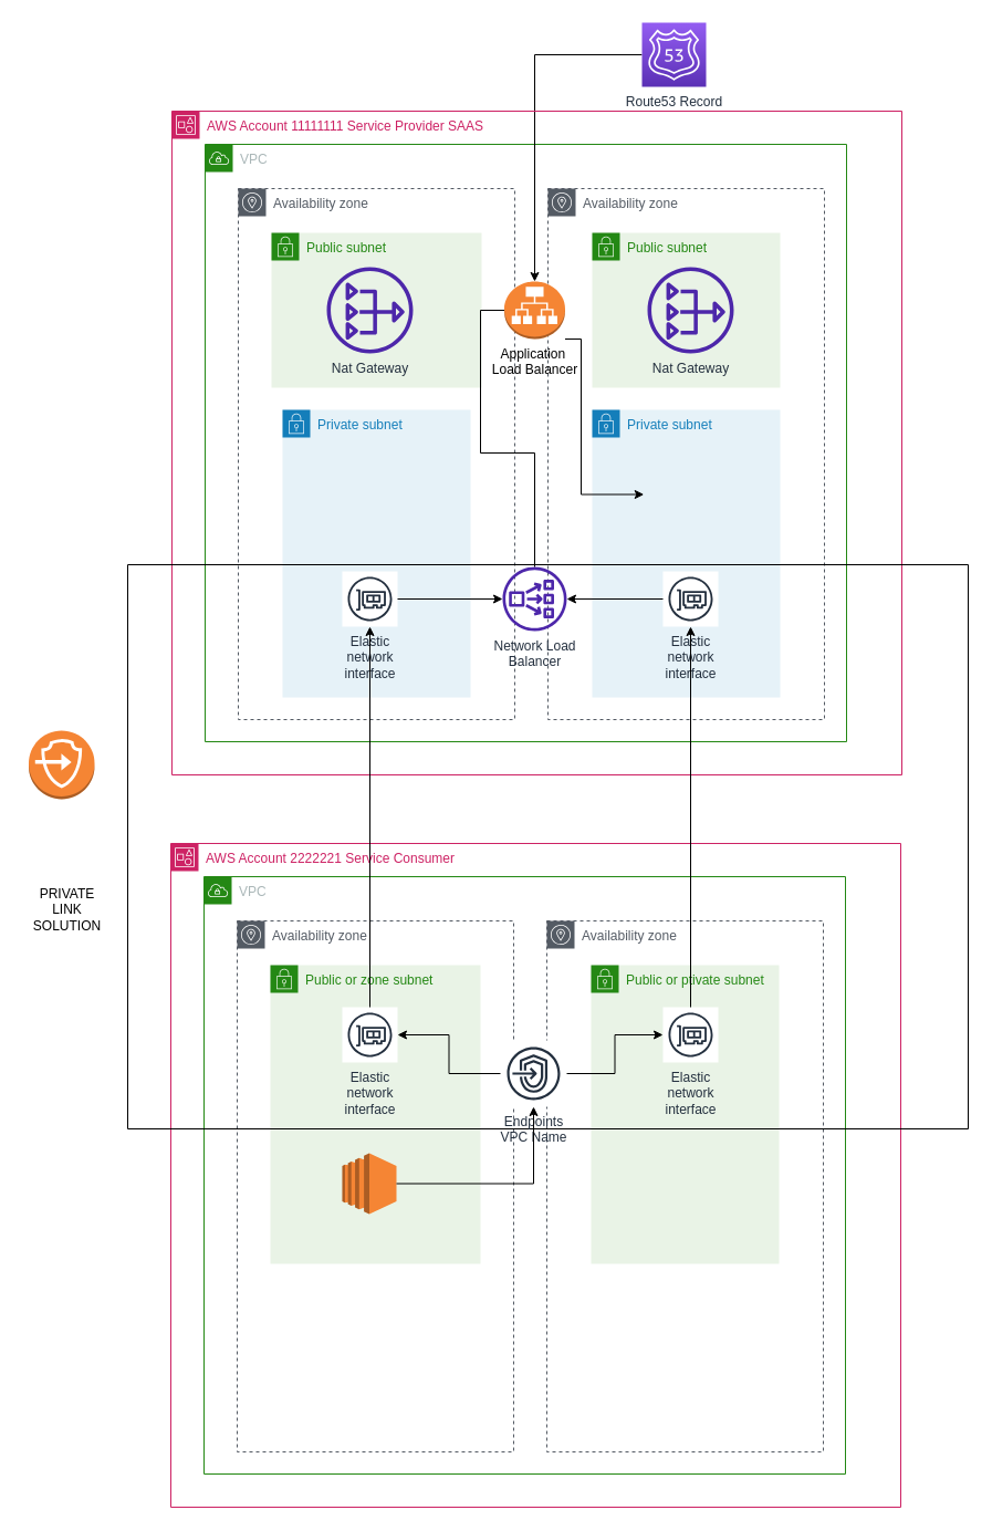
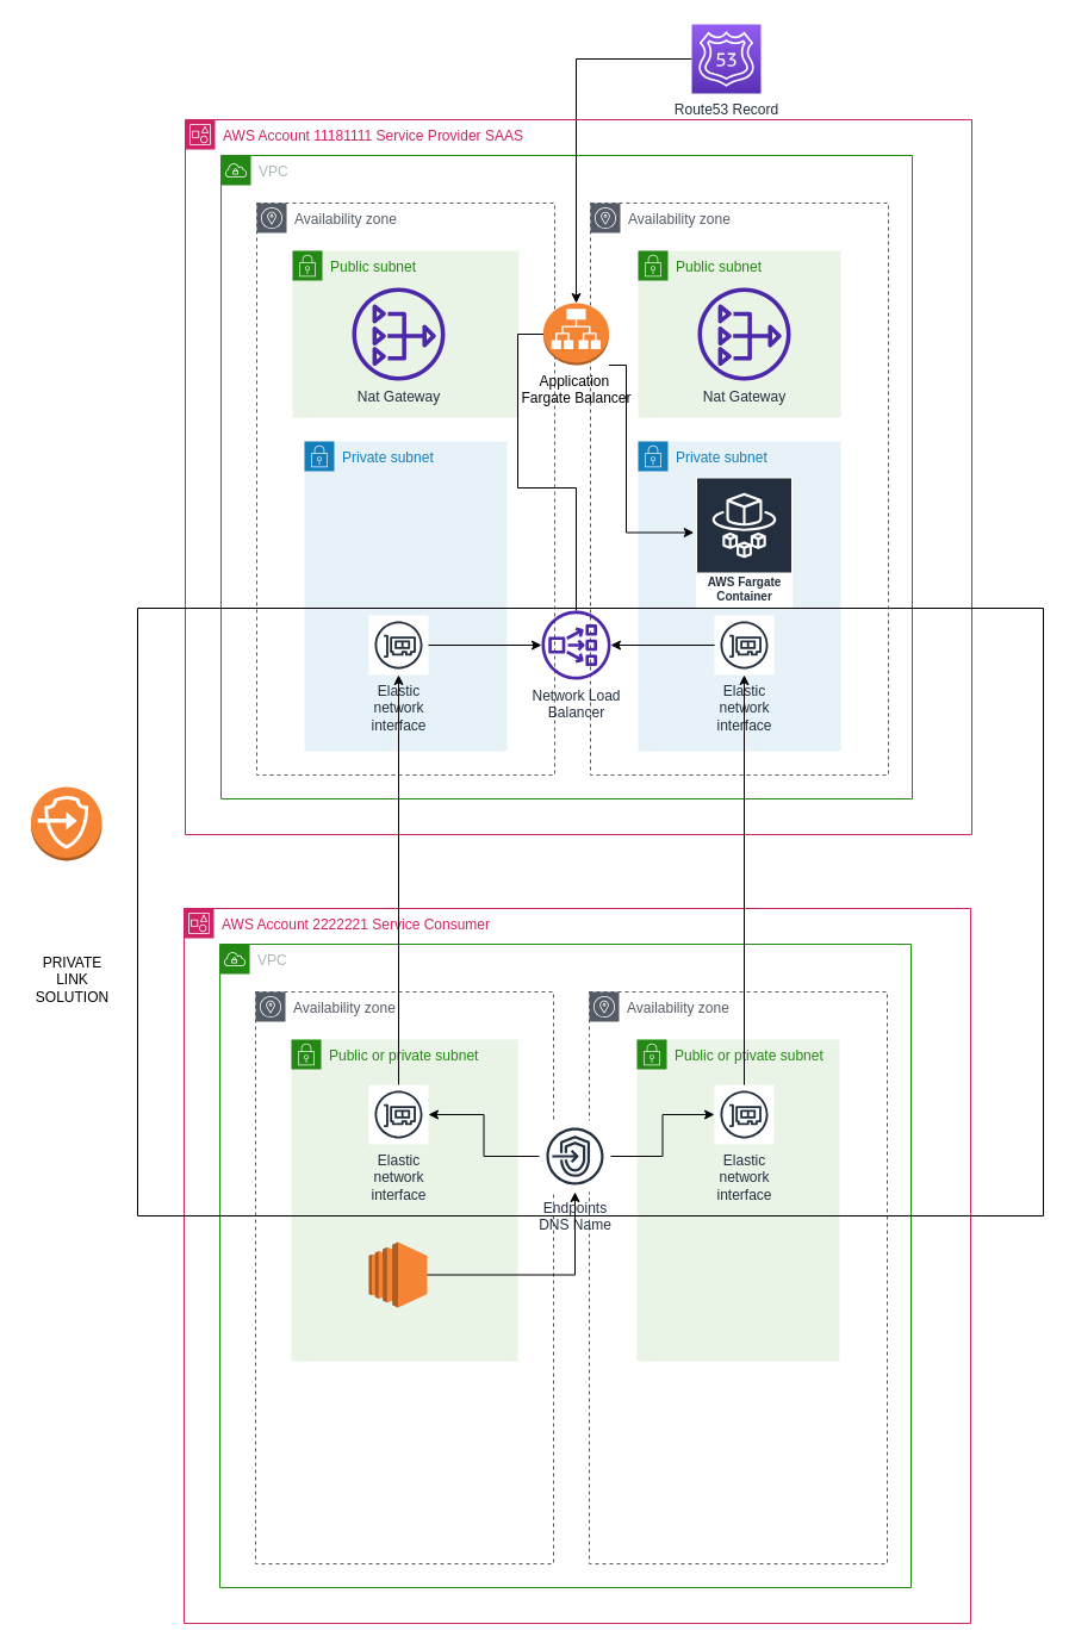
- <mxCell id="20" value="AWS Account 11111111 Service Provider SAAS" style="points=[[0,0],[0.25,0],[0.5,0],[0.75,0],[1,0],[1,0.25],[1,0.5],[1,0.75],[1,1],[0.75,1],[0.5,1],[0.25,1],[0,1],[0,0.75],[0,0.5],[0,0.25]];outlineConnect=0;gradientColor=none;html=1;whiteSpace=wrap;fontSize=12;fontStyle=0;container=1;pointerEvents=0;collapsible=0;recursiveResize=0;shape=mxgraph.aws4.group;grIcon=mxgraph.aws4.group_account;strokeColor=#CD2264;fillColor=none;verticalAlign=top;align=left;spacingLeft=30;fontColor=#CD2264;dashed=0;" vertex="1" parent="1"><mxGeometry x="155" y="100" width="660" height="600" as="geometry" /></mxCell>
+ <mxCell id="20" value="AWS Account 11181111 Service Provider SAAS" style="points=[[0,0],[0.25,0],[0.5,0],[0.75,0],[1,0],[1,0.25],[1,0.5],[1,0.75],[1,1],[0.75,1],[0.5,1],[0.25,1],[0,1],[0,0.75],[0,0.5],[0,0.25]];outlineConnect=0;gradientColor=none;html=1;whiteSpace=wrap;fontSize=12;fontStyle=0;container=1;pointerEvents=0;collapsible=0;recursiveResize=0;shape=mxgraph.aws4.group;grIcon=mxgraph.aws4.group_account;strokeColor=#CD2264;fillColor=none;verticalAlign=top;align=left;spacingLeft=30;fontColor=#CD2264;dashed=0;" vertex="1" parent="1"><mxGeometry x="155" y="100" width="660" height="600" as="geometry" /></mxCell>
- <mxCell id="21" value="Application&amp;nbsp;&lt;br&gt;Load Balancer" style="outlineConnect=0;dashed=0;verticalLabelPosition=bottom;verticalAlign=top;align=center;html=1;shape=mxgraph.aws3.application_load_balancer;fillColor=#F58534;gradientColor=none;" parent="20" vertex="1"><mxGeometry x="300.5" y="154" width="55" height="52" as="geometry" /></mxCell>
+ <mxCell id="21" value="Application&amp;nbsp;&lt;br&gt;Fargate Balancer" style="outlineConnect=0;dashed=0;verticalLabelPosition=bottom;verticalAlign=top;align=center;html=1;shape=mxgraph.aws3.application_load_balancer;fillColor=#F58534;gradientColor=none;" parent="20" vertex="1"><mxGeometry x="300.5" y="154" width="55" height="52" as="geometry" /></mxCell>
+ <mxCell id="12" value="AWS Fargate Container" style="sketch=0;outlineConnect=0;fontColor=#232F3E;gradientColor=none;strokeColor=#ffffff;fillColor=#232F3E;dashed=0;verticalLabelPosition=middle;verticalAlign=bottom;align=center;html=1;whiteSpace=wrap;fontSize=10;fontStyle=1;spacing=3;shape=mxgraph.aws4.productIcon;prIcon=mxgraph.aws4.fargate;" vertex="1" parent="2"><mxGeometry x="398.5" y="270" width="81" height="110" as="geometry" /></mxCell>
- <mxCell id="25" value="Public or zone subnet" style="points=[[0,0],[0.25,0],[0.5,0],[0.75,0],[1,0],[1,0.25],[1,0.5],[1,0.75],[1,1],[0.75,1],[0.5,1],[0.25,1],[0,1],[0,0.75],[0,0.5],[0,0.25]];outlineConnect=0;gradientColor=none;html=1;whiteSpace=wrap;fontSize=12;fontStyle=0;container=1;pointerEvents=0;collapsible=0;recursiveResize=0;shape=mxgraph.aws4.group;grIcon=mxgraph.aws4.group_security_group;grStroke=0;strokeColor=#248814;fillColor=#E9F3E6;verticalAlign=top;align=left;spacingLeft=30;fontColor=#248814;dashed=0;" vertex="1" parent="22"><mxGeometry x="60" y="80" width="190" height="270" as="geometry" /></mxCell>
+ <mxCell id="25" value="Public or private subnet" style="points=[[0,0],[0.25,0],[0.5,0],[0.75,0],[1,0],[1,0.25],[1,0.5],[1,0.75],[1,1],[0.75,1],[0.5,1],[0.25,1],[0,1],[0,0.75],[0,0.5],[0,0.25]];outlineConnect=0;gradientColor=none;html=1;whiteSpace=wrap;fontSize=12;fontStyle=0;container=1;pointerEvents=0;collapsible=0;recursiveResize=0;shape=mxgraph.aws4.group;grIcon=mxgraph.aws4.group_security_group;grStroke=0;strokeColor=#248814;fillColor=#E9F3E6;verticalAlign=top;align=left;spacingLeft=30;fontColor=#248814;dashed=0;" vertex="1" parent="22"><mxGeometry x="60" y="80" width="190" height="270" as="geometry" /></mxCell>
- <mxCell id="34" value="Endpoints&lt;br&gt;VPC Name" style="sketch=0;outlineConnect=0;fontColor=#232F3E;gradientColor=none;strokeColor=#232F3E;fillColor=#ffffff;dashed=0;verticalLabelPosition=bottom;verticalAlign=top;align=center;html=1;fontSize=12;fontStyle=0;aspect=fixed;shape=mxgraph.aws4.resourceIcon;resIcon=mxgraph.aws4.endpoints;" vertex="1" parent="33"><mxGeometry x="337" y="430" width="60" height="60" as="geometry" /></mxCell>
+ <mxCell id="34" value="Endpoints&lt;br&gt;DNS Name" style="sketch=0;outlineConnect=0;fontColor=#232F3E;gradientColor=none;strokeColor=#232F3E;fillColor=#ffffff;dashed=0;verticalLabelPosition=bottom;verticalAlign=top;align=center;html=1;fontSize=12;fontStyle=0;aspect=fixed;shape=mxgraph.aws4.resourceIcon;resIcon=mxgraph.aws4.endpoints;" vertex="1" parent="33"><mxGeometry x="337" y="430" width="60" height="60" as="geometry" /></mxCell>
